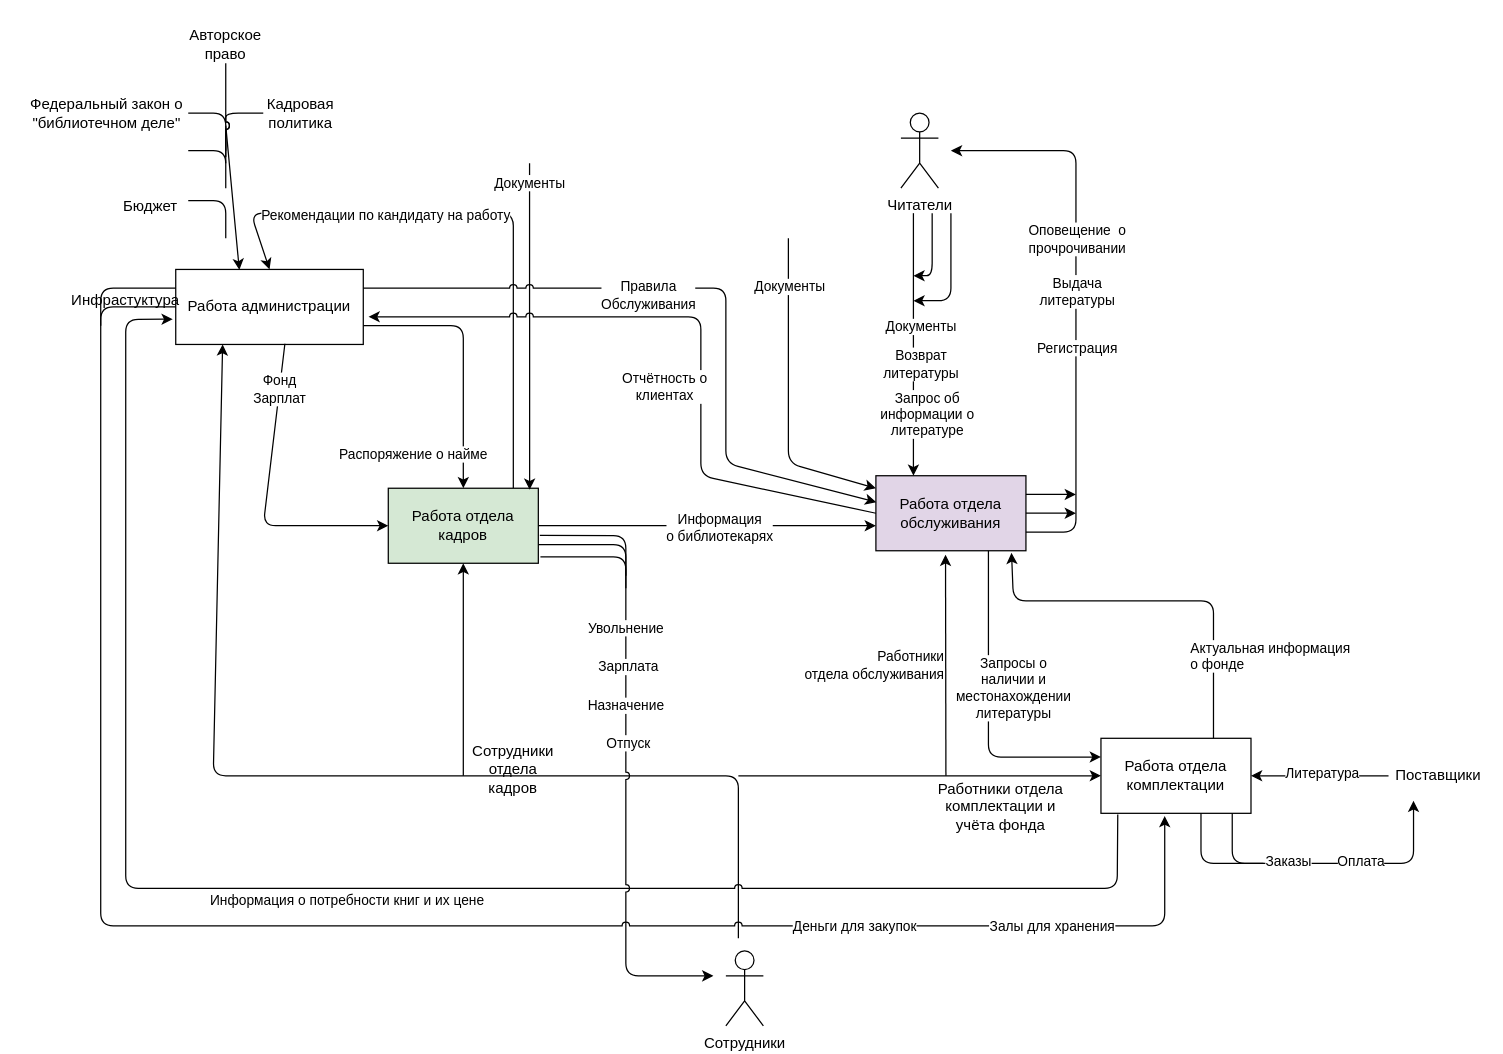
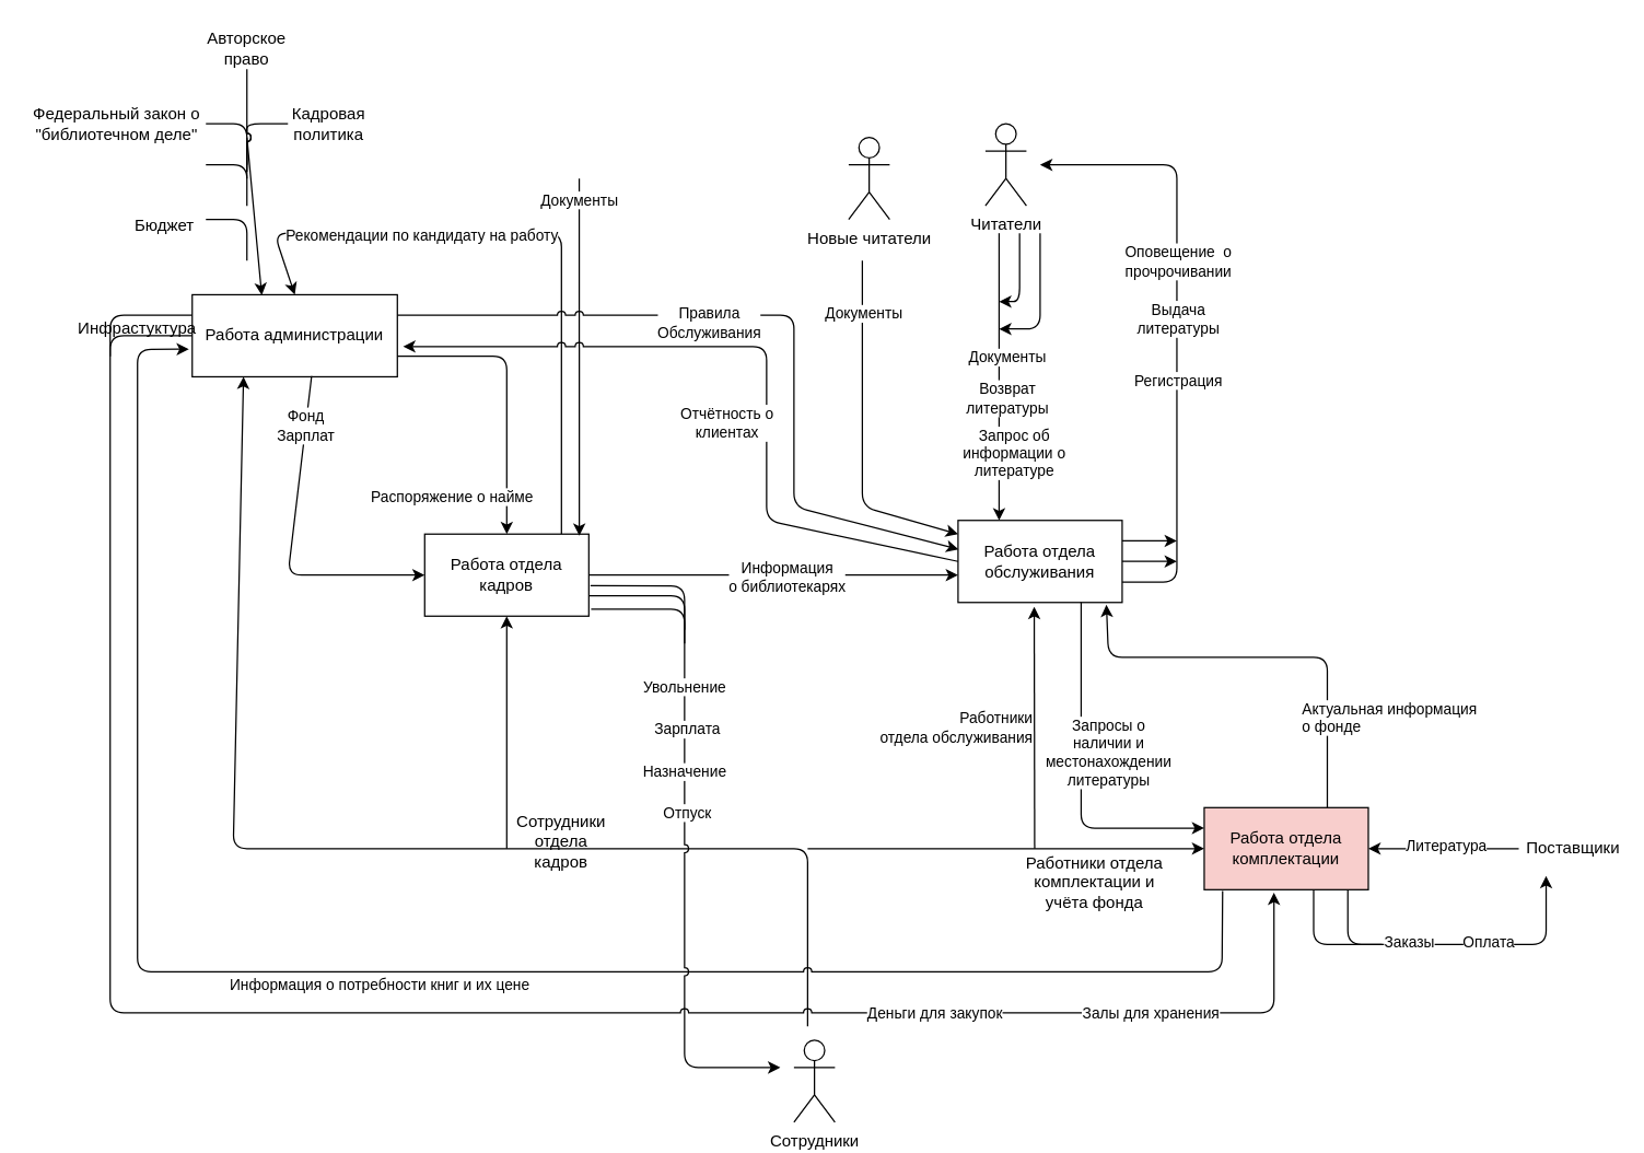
+ <mxCell id="20" value="Новые читатели" style="shape=umlActor;verticalLabelPosition=bottom;verticalAlign=top;html=1;outlineConnect=0;" vertex="1" parent="1"><mxGeometry x="620" y="100" width="30" height="60" as="geometry" /></mxCell>
- <mxCell id="15" value="Работа отдела обслуживания" style="rounded=0;whiteSpace=wrap;html=1;fillColor=#e1d5e7;" parent="1" vertex="1"><mxGeometry x="700" y="380" width="120" height="60" as="geometry" /></mxCell>
+ <mxCell id="15" value="Работа отдела обслуживания" style="rounded=0;whiteSpace=wrap;html=1;" parent="1" vertex="1"><mxGeometry x="700" y="380" width="120" height="60" as="geometry" /></mxCell>
- <mxCell id="5" value="Работа отдела кадров" style="rounded=0;whiteSpace=wrap;html=1;fillColor=#d5e8d4;" parent="1" vertex="1"><mxGeometry x="310" y="390" width="120" height="60" as="geometry" /></mxCell>
+ <mxCell id="5" value="Работа отдела кадров" style="rounded=0;whiteSpace=wrap;html=1;" parent="1" vertex="1"><mxGeometry x="310" y="390" width="120" height="60" as="geometry" /></mxCell>
- <mxCell id="10" value="Работа отдела комплектации" style="rounded=0;whiteSpace=wrap;html=1;" parent="1" vertex="1"><mxGeometry x="880" y="590" width="120" height="60" as="geometry" /></mxCell>
+ <mxCell id="10" value="Работа отдела комплектации" style="rounded=0;whiteSpace=wrap;html=1;fillColor=#f8cecc;" parent="1" vertex="1"><mxGeometry x="880" y="590" width="120" height="60" as="geometry" /></mxCell>
